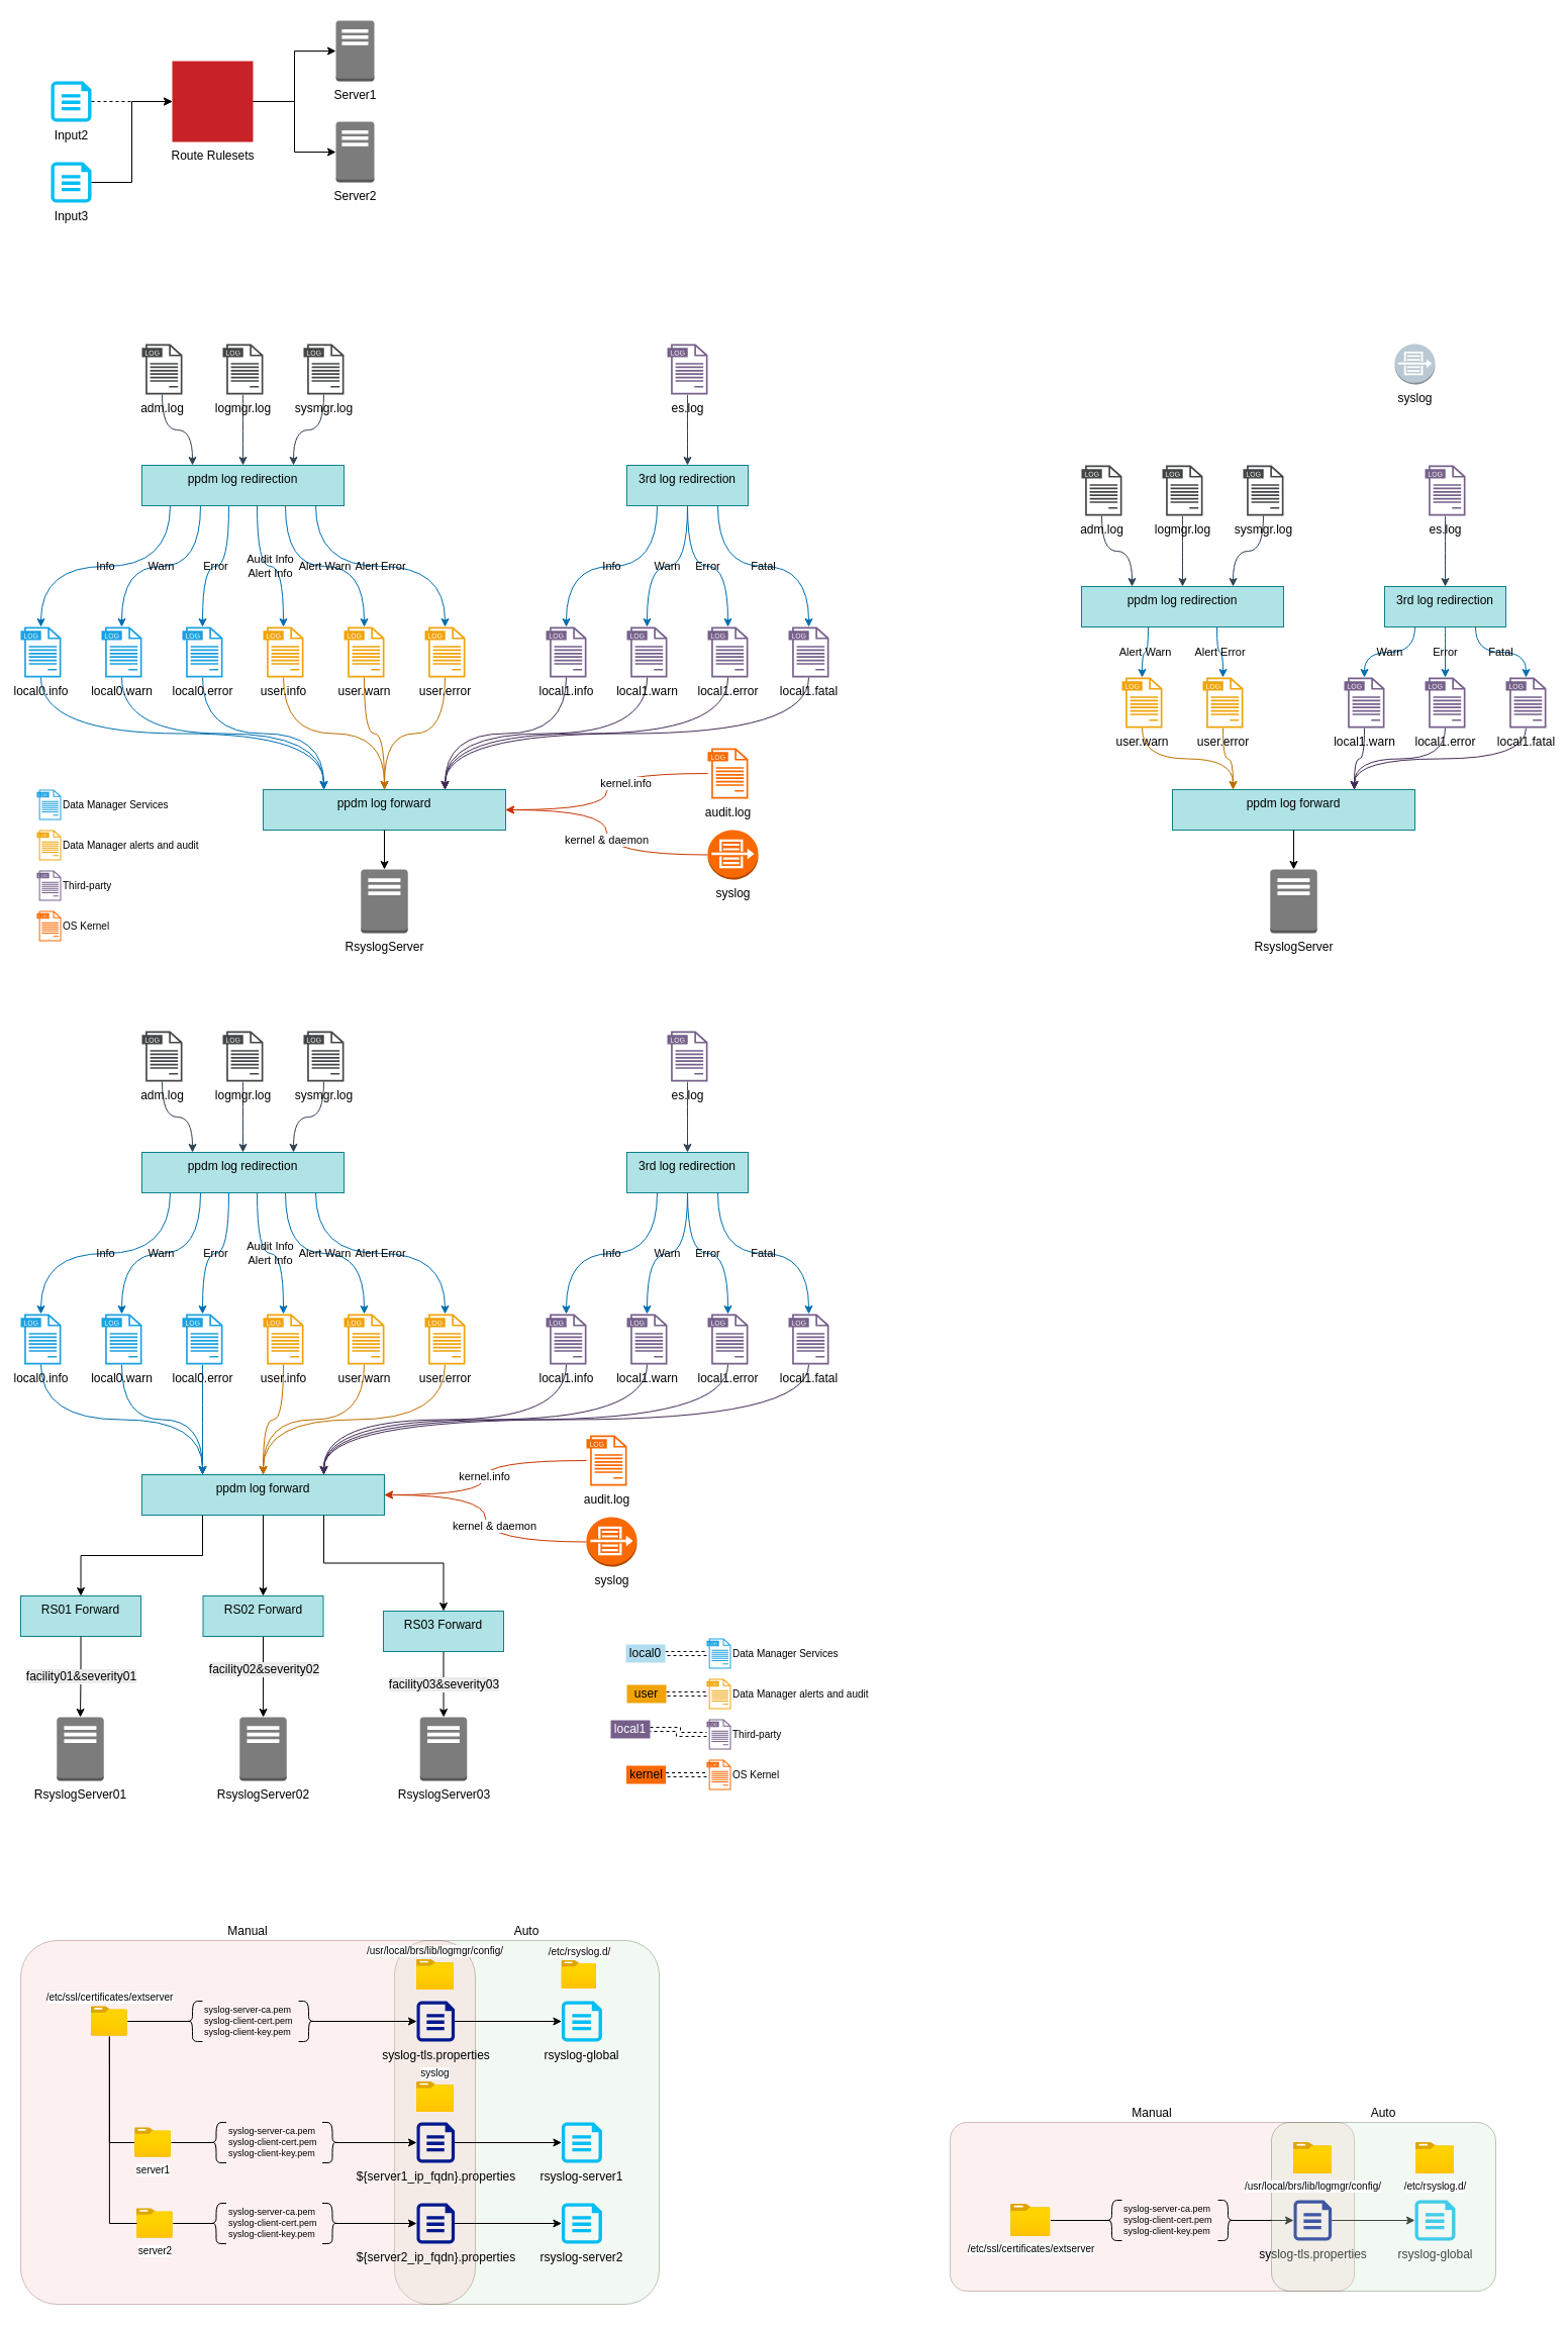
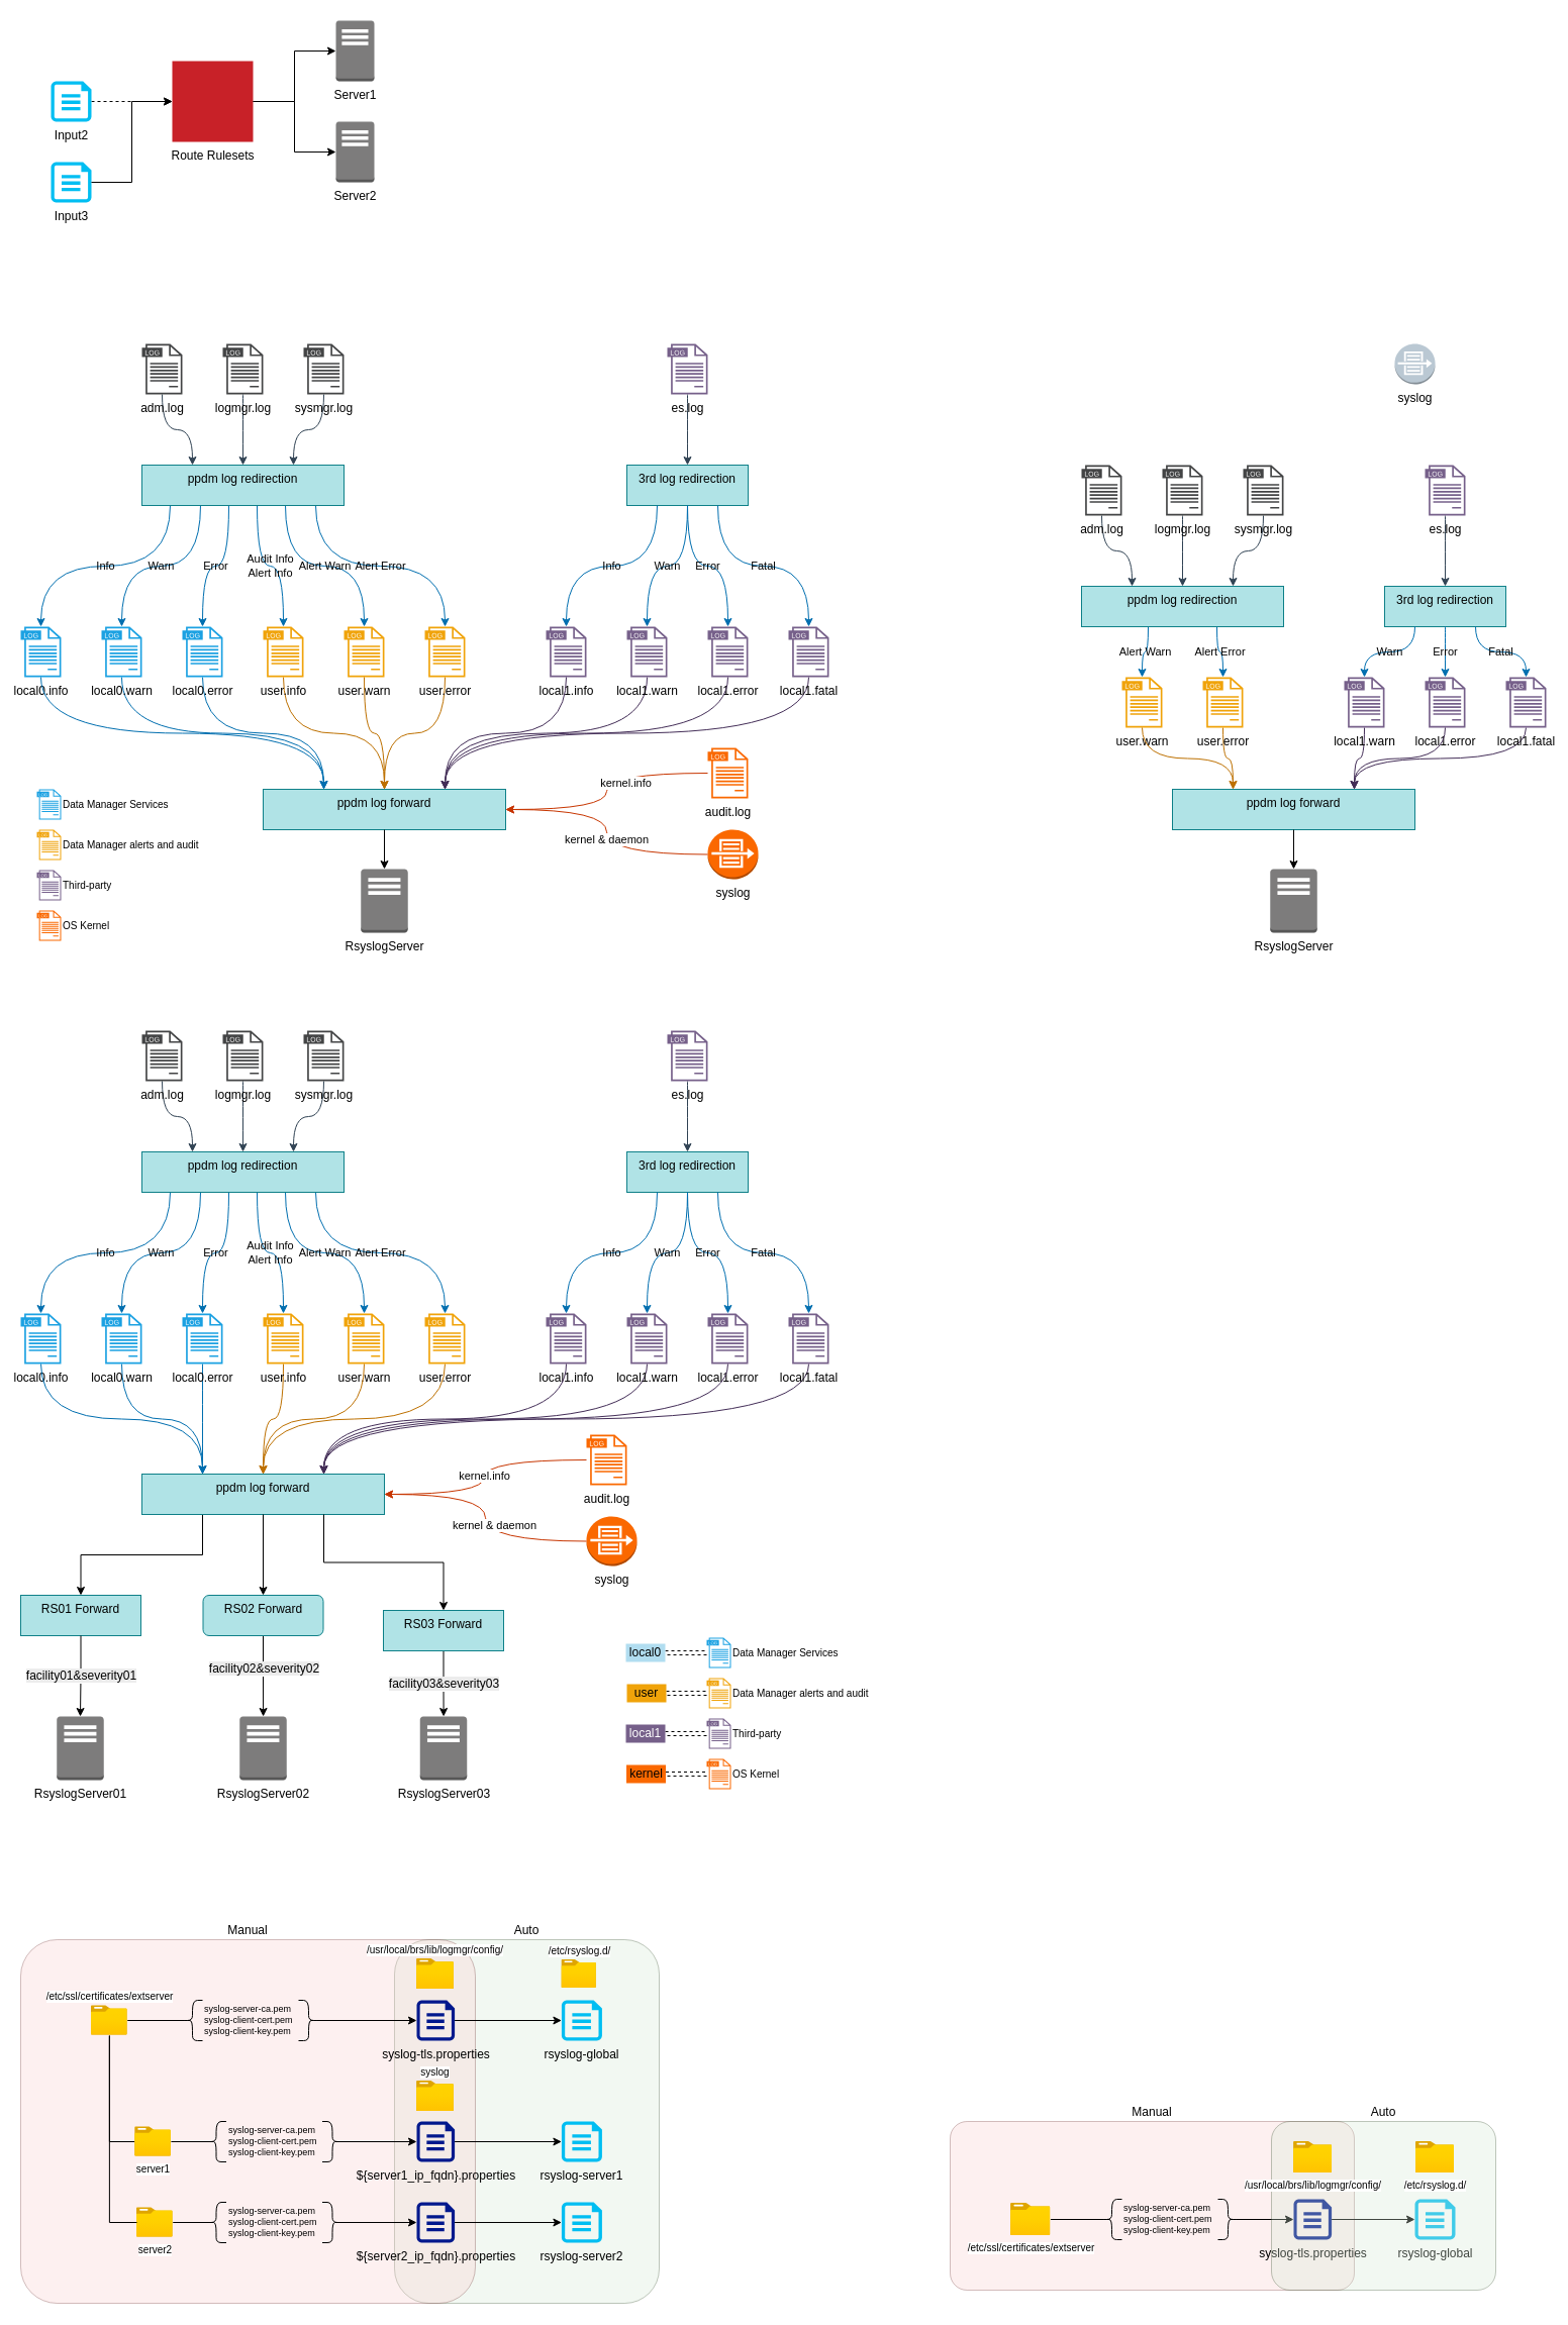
- <mxCell id="151" value="RS02 Forward" style="whiteSpace=wrap;html=1;verticalAlign=top;fillColor=#b0e3e6;strokeColor=#0e8088;sketch=0;pointerEvents=1;shadow=0;dashed=0;points=[[0,0,0,0,0],[0,0.25,0,0,0],[0,0.5,0,0,0],[0,0.75,0,0,0],[0,1,0,0,0],[0.14,1,0,0,0],[0.17,1,0,0,0],[0.25,0,0,0,0],[0.25,1,0,0,0],[0.29,1,0,0,0],[0.33,1,0,0,0],[0.43,1,0,0,0],[0.5,0,0,0,0],[0.5,1,0,0,0],[0.57,1,0,0,0],[0.67,1,0,0,0],[0.71,1,0,0,0],[0.75,0,0,0,0],[0.75,1,0,0,0],[0.83,1,0,0,0],[0.86,1,0,0,0],[1,0,0,0,0],[1,0.25,0,0,0],[1,0.5,0,0,0],[1,0.75,0,0,0],[1,1,0,0,0]];" parent="1" vertex="1"><mxGeometry x="200.5" y="1579" width="119" height="40" as="geometry" /></mxCell>
+ <mxCell id="151" value="RS02 Forward" style="whiteSpace=wrap;html=1;verticalAlign=top;fillColor=#b0e3e6;strokeColor=#0e8088;sketch=0;pointerEvents=1;shadow=0;dashed=0;points=[[0,0,0,0,0],[0,0.25,0,0,0],[0,0.5,0,0,0],[0,0.75,0,0,0],[0,1,0,0,0],[0.14,1,0,0,0],[0.17,1,0,0,0],[0.25,0,0,0,0],[0.25,1,0,0,0],[0.29,1,0,0,0],[0.33,1,0,0,0],[0.43,1,0,0,0],[0.5,0,0,0,0],[0.5,1,0,0,0],[0.57,1,0,0,0],[0.67,1,0,0,0],[0.71,1,0,0,0],[0.75,0,0,0,0],[0.75,1,0,0,0],[0.83,1,0,0,0],[0.86,1,0,0,0],[1,0,0,0,0],[1,0.25,0,0,0],[1,0.5,0,0,0],[1,0.75,0,0,0],[1,1,0,0,0]];rounded=1;" parent="1" vertex="1"><mxGeometry x="200.5" y="1579" width="119" height="40" as="geometry" /></mxCell>
- <mxCell id="162" value="local1" style="rounded=0;whiteSpace=wrap;html=1;fillColor=#76608a;strokeColor=none;fontColor=#ffffff;" parent="1" vertex="1"><mxGeometry x="604" y="1702" width="39" height="18" as="geometry" /></mxCell>
+ <mxCell id="162" value="local1" style="rounded=0;whiteSpace=wrap;html=1;fillColor=#76608a;strokeColor=none;fontColor=#ffffff;" parent="1" vertex="1"><mxGeometry x="619" y="1707" width="39" height="18" as="geometry" /></mxCell>
